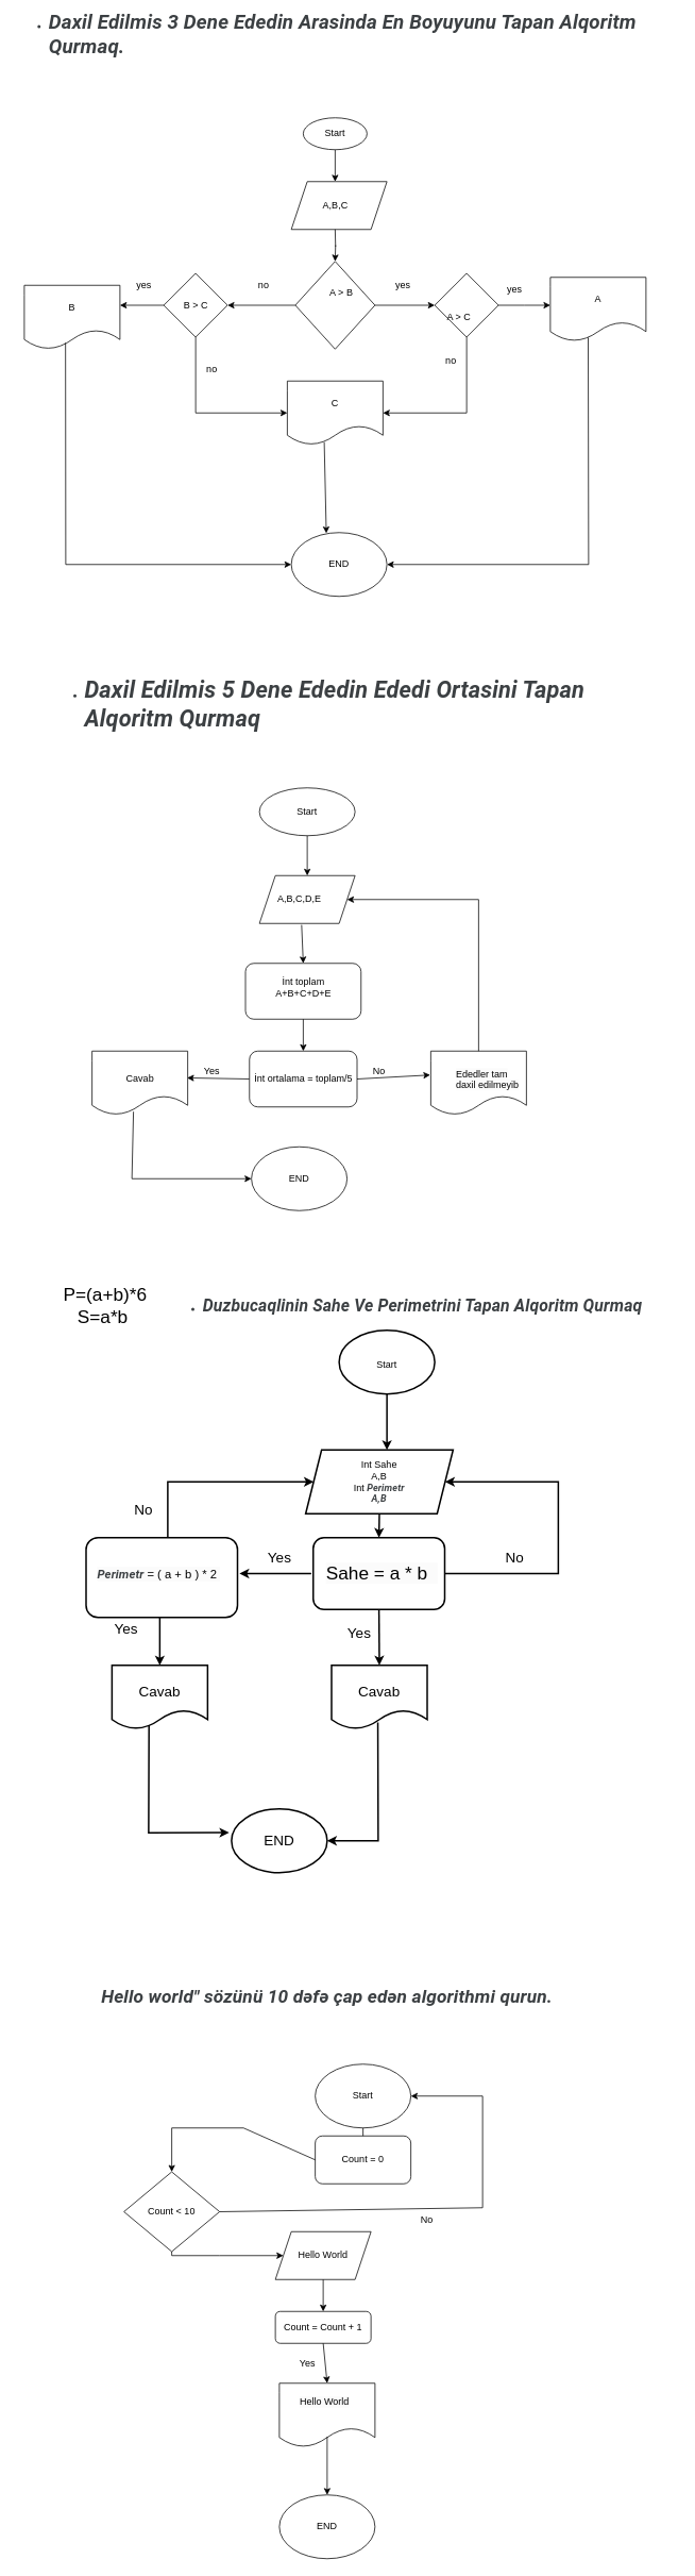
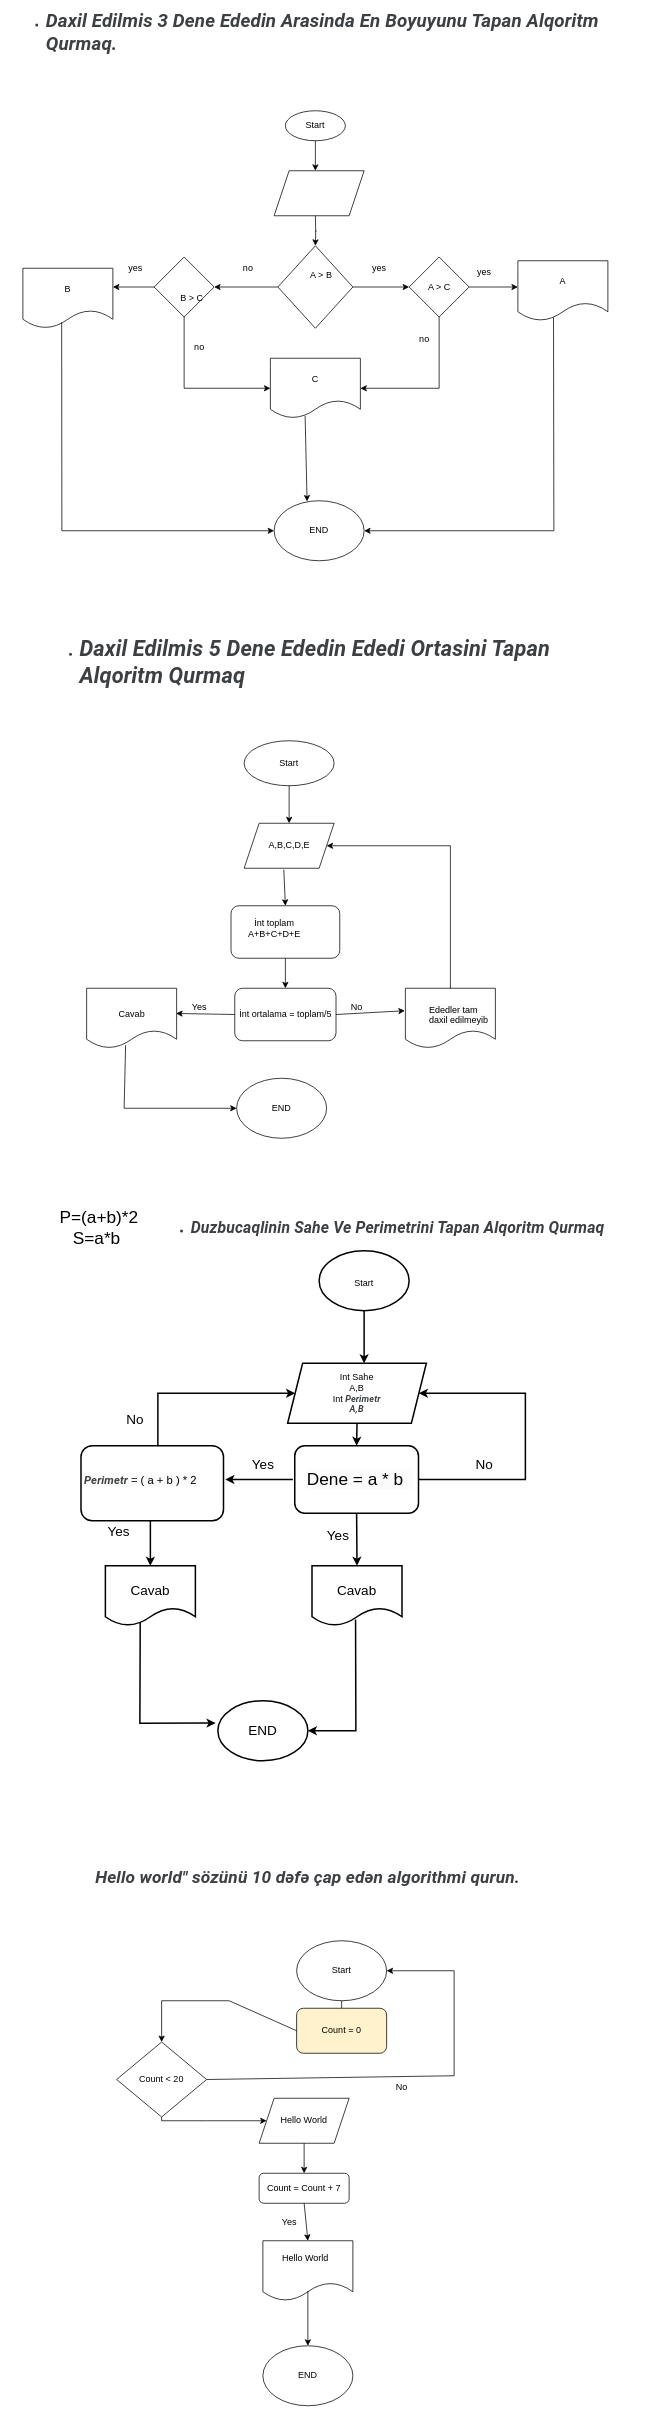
- <mxCell id="8" value="A,B,C" style="text;html=1;strokeColor=none;fillColor=none;align=center;verticalAlign=middle;whiteSpace=wrap;rounded=0;" vertex="1" parent="1"><mxGeometry x="387.5" y="236.25" width="65" height="27.5" as="geometry" /></mxCell>
- <mxCell id="15" value="B &amp;gt; C" style="text;html=1;align=center;verticalAlign=middle;resizable=0;points=[];autosize=1;strokeColor=none;fillColor=none;" vertex="1" parent="1"><mxGeometry x="220" y="360" width="50" height="30" as="geometry" /></mxCell>
+ <mxCell id="15" value="B &amp;gt; C" style="text;html=1;align=center;verticalAlign=middle;resizable=0;points=[];autosize=1;strokeColor=none;fillColor=none;" vertex="1" parent="1"><mxGeometry x="230" y="375" width="50" height="30" as="geometry" /></mxCell>
- <mxCell id="18" value="A &amp;gt; C" style="text;html=1;align=center;verticalAlign=middle;resizable=0;points=[];autosize=1;strokeColor=none;fillColor=none;" vertex="1" parent="1"><mxGeometry x="550" y="375" width="50" height="30" as="geometry" /></mxCell>
+ <mxCell id="18" value="A &amp;gt; C" style="text;html=1;align=center;verticalAlign=middle;resizable=0;points=[];autosize=1;strokeColor=none;fillColor=none;" vertex="1" parent="1"><mxGeometry x="560" y="360" width="50" height="30" as="geometry" /></mxCell>
- <mxCell id="39" value="A,B,C,D,E" style="text;html=1;align=center;verticalAlign=middle;resizable=0;points=[];autosize=1;strokeColor=none;fillColor=none;" vertex="1" parent="1"><mxGeometry x="335" y="1105" width="80" height="30" as="geometry" /></mxCell>
+ <mxCell id="39" value="A,B,C,D,E" style="text;html=1;align=center;verticalAlign=middle;resizable=0;points=[];autosize=1;strokeColor=none;fillColor=none;" vertex="1" parent="1"><mxGeometry x="345" y="1105" width="80" height="30" as="geometry" /></mxCell>
- <mxCell id="42" value="İnt toplam&lt;br&gt;A+B+C+D+E" style="text;html=1;align=center;verticalAlign=middle;resizable=0;points=[];autosize=1;strokeColor=none;fillColor=none;" vertex="1" parent="1"><mxGeometry x="335" y="1210" width="90" height="40" as="geometry" /></mxCell>
+ <mxCell id="42" value="İnt toplam&lt;br&gt;A+B+C+D+E" style="text;html=1;align=center;verticalAlign=middle;resizable=0;points=[];autosize=1;strokeColor=none;fillColor=none;" vertex="1" parent="1"><mxGeometry x="320" y="1210" width="90" height="40" as="geometry" /></mxCell>
- <mxCell id="57" value="&lt;div style=&quot;font-size: 23px;&quot;&gt;&lt;font style=&quot;font-size: 23px;&quot;&gt;P=(a+b)*6&amp;nbsp;&lt;/font&gt;&lt;/div&gt;&lt;div style=&quot;font-size: 23px;&quot;&gt;&lt;font style=&quot;font-size: 23px;&quot;&gt;S=a*b&amp;nbsp;&amp;nbsp;&lt;/font&gt;&lt;/div&gt;" style="text;html=1;strokeColor=none;fillColor=none;align=center;verticalAlign=middle;whiteSpace=wrap;rounded=0;strokeWidth=2;strokeOpacity=100;" vertex="1" parent="1"><mxGeometry x="70" y="1600" width="130" height="60" as="geometry" /></mxCell>
+ <mxCell id="57" value="&lt;div style=&quot;font-size: 23px;&quot;&gt;&lt;font style=&quot;font-size: 23px;&quot;&gt;P=(a+b)*2&amp;nbsp;&lt;/font&gt;&lt;/div&gt;&lt;div style=&quot;font-size: 23px;&quot;&gt;&lt;font style=&quot;font-size: 23px;&quot;&gt;S=a*b&amp;nbsp;&amp;nbsp;&lt;/font&gt;&lt;/div&gt;" style="text;html=1;strokeColor=none;fillColor=none;align=center;verticalAlign=middle;whiteSpace=wrap;rounded=0;strokeWidth=2;strokeOpacity=100;" vertex="1" parent="1"><mxGeometry x="70" y="1600" width="130" height="60" as="geometry" /></mxCell>
- <mxCell id="67" value="&lt;span style=&quot;color: rgb(0, 0, 0); font-family: Helvetica; font-size: 23px; font-style: normal; font-variant-ligatures: normal; font-variant-caps: normal; font-weight: 400; letter-spacing: normal; orphans: 2; text-align: center; text-indent: 0px; text-transform: none; widows: 2; word-spacing: 0px; -webkit-text-stroke-width: 0px; background-color: rgb(251, 251, 251); text-decoration-thickness: initial; text-decoration-style: initial; text-decoration-color: initial; float: none; display: inline !important;&quot;&gt;Sahe = a * b&amp;nbsp;&amp;nbsp;&lt;/span&gt;" style="text;whiteSpace=wrap;html=1;fontSize=12;strokeWidth=2;strokeOpacity=100;" vertex="1" parent="1"><mxGeometry x="406.5" y="1945" width="143.5" height="65" as="geometry" /></mxCell>
+ <mxCell id="67" value="&lt;span style=&quot;color: rgb(0, 0, 0); font-family: Helvetica; font-size: 23px; font-style: normal; font-variant-ligatures: normal; font-variant-caps: normal; font-weight: 400; letter-spacing: normal; orphans: 2; text-align: center; text-indent: 0px; text-transform: none; widows: 2; word-spacing: 0px; -webkit-text-stroke-width: 0px; background-color: rgb(251, 251, 251); text-decoration-thickness: initial; text-decoration-style: initial; text-decoration-color: initial; float: none; display: inline !important;&quot;&gt;Dene = a * b&amp;nbsp;&amp;nbsp;&lt;/span&gt;" style="text;whiteSpace=wrap;html=1;fontSize=12;strokeWidth=2;strokeOpacity=100;" vertex="1" parent="1"><mxGeometry x="406.5" y="1945" width="143.5" height="65" as="geometry" /></mxCell>
- <mxCell id="68" value="&lt;b style=&quot;border-color: var(--border-color); font-style: normal; font-variant-ligatures: normal; font-variant-caps: normal; orphans: 2; text-indent: 0px; text-transform: none; widows: 2; word-spacing: 0px; -webkit-text-stroke-width: 0px; background-color: rgb(251, 251, 251); text-decoration-thickness: initial; text-decoration-style: initial; text-decoration-color: initial; color: rgb(60, 64, 67); font-family: Roboto, Arial, sans-serif; letter-spacing: 0.2px; text-align: left; -webkit-tap-highlight-color: transparent; font-size: 15px;&quot;&gt;&lt;i style=&quot;border-color: var(--border-color); -webkit-tap-highlight-color: transparent;&quot;&gt;Perimetr&amp;nbsp;&lt;span style=&quot;color: rgb(0, 0, 0); font-family: Helvetica; font-style: normal; font-weight: 400; letter-spacing: normal; text-align: center;&quot;&gt;= ( a + b ) * 2&amp;nbsp;&lt;/span&gt;&lt;br&gt;&lt;/i&gt;&lt;/b&gt;" style="text;whiteSpace=wrap;html=1;fontSize=12;strokeWidth=2;strokeOpacity=100;" vertex="1" parent="1"><mxGeometry x="120" y="1950" width="165" height="30" as="geometry" /></mxCell>
+ <mxCell id="68" value="&lt;b style=&quot;border-color: var(--border-color); font-style: normal; font-variant-ligatures: normal; font-variant-caps: normal; orphans: 2; text-indent: 0px; text-transform: none; widows: 2; word-spacing: 0px; -webkit-text-stroke-width: 0px; background-color: rgb(251, 251, 251); text-decoration-thickness: initial; text-decoration-style: initial; text-decoration-color: initial; color: rgb(60, 64, 67); font-family: Roboto, Arial, sans-serif; letter-spacing: 0.2px; text-align: left; -webkit-tap-highlight-color: transparent; font-size: 15px;&quot;&gt;&lt;i style=&quot;border-color: var(--border-color); -webkit-tap-highlight-color: transparent;&quot;&gt;Perimetr&amp;nbsp;&lt;span style=&quot;color: rgb(0, 0, 0); font-family: Helvetica; font-style: normal; font-weight: 400; letter-spacing: normal; text-align: center;&quot;&gt;= ( a + b ) * 2&amp;nbsp;&lt;/span&gt;&lt;br&gt;&lt;/i&gt;&lt;/b&gt;" style="text;whiteSpace=wrap;html=1;fontSize=12;strokeWidth=2;strokeOpacity=100;" vertex="1" parent="1"><mxGeometry x="110" y="1950" width="165" height="30" as="geometry" /></mxCell>
- <mxCell id="84" value="Count = 0" style="rounded=1;whiteSpace=wrap;html=1;" vertex="1" parent="1"><mxGeometry x="395" y="2670" width="120" height="60" as="geometry" /></mxCell>
+ <mxCell id="84" value="Count = 0" style="rounded=1;whiteSpace=wrap;html=1;fillColor=#fff2cc;" vertex="1" parent="1"><mxGeometry x="395" y="2670" width="120" height="60" as="geometry" /></mxCell>
- <mxCell id="92" value="Count &amp;lt; 10" style="text;html=1;strokeColor=none;fillColor=none;align=center;verticalAlign=middle;whiteSpace=wrap;rounded=0;" vertex="1" parent="1"><mxGeometry x="170" y="2750" width="90" height="30" as="geometry" /></mxCell>
+ <mxCell id="92" value="Count &amp;lt; 20" style="text;html=1;strokeColor=none;fillColor=none;align=center;verticalAlign=middle;whiteSpace=wrap;rounded=0;" vertex="1" parent="1"><mxGeometry x="170" y="2750" width="90" height="30" as="geometry" /></mxCell>
- <mxCell id="88" value="Count = Count + 1" style="text;html=1;strokeColor=none;fillColor=none;align=center;verticalAlign=middle;whiteSpace=wrap;rounded=0;" vertex="1" parent="1"><mxGeometry x="350" y="2895" width="110" height="30" as="geometry" /></mxCell>
+ <mxCell id="88" value="Count = Count + 7" style="text;html=1;strokeColor=none;fillColor=none;align=center;verticalAlign=middle;whiteSpace=wrap;rounded=0;" vertex="1" parent="1"><mxGeometry x="350" y="2895" width="110" height="30" as="geometry" /></mxCell>
